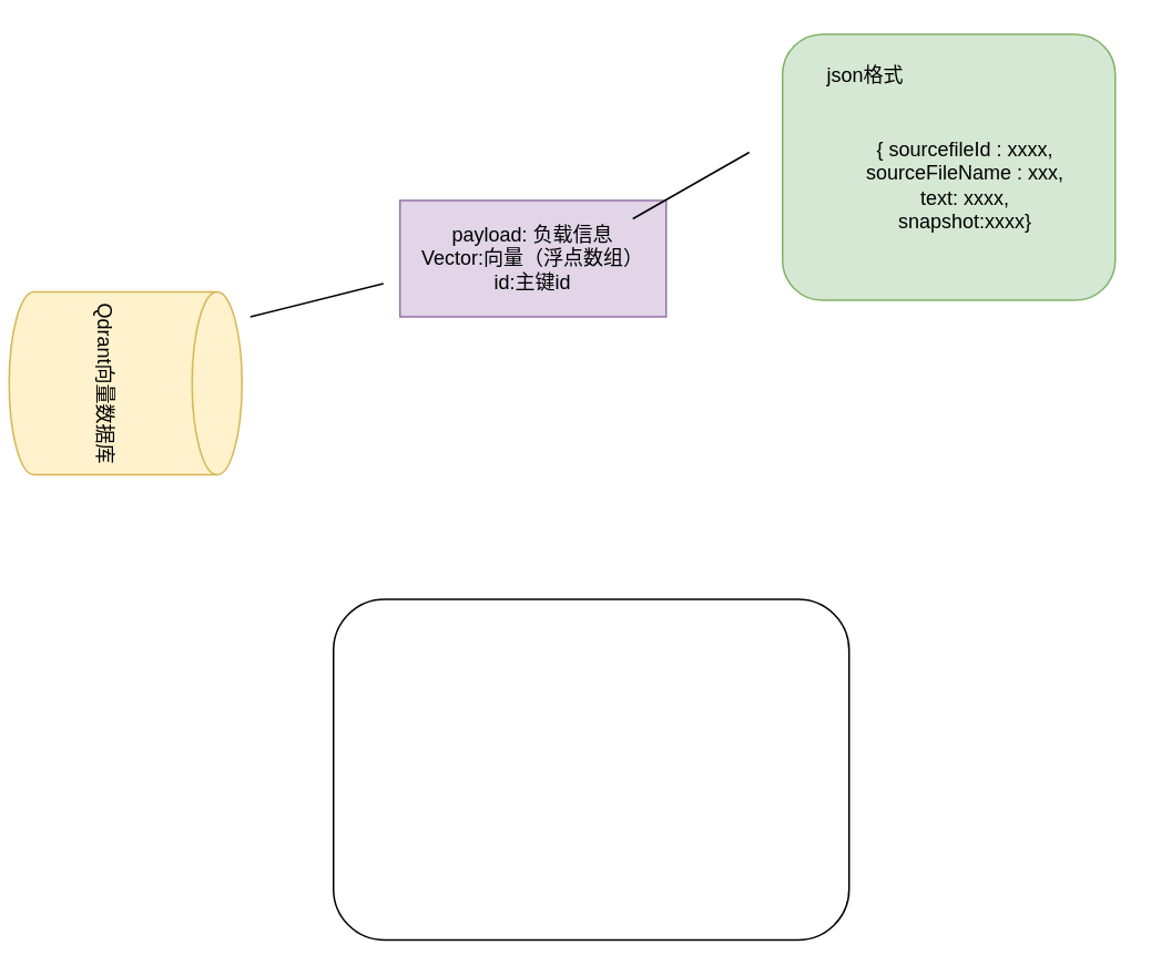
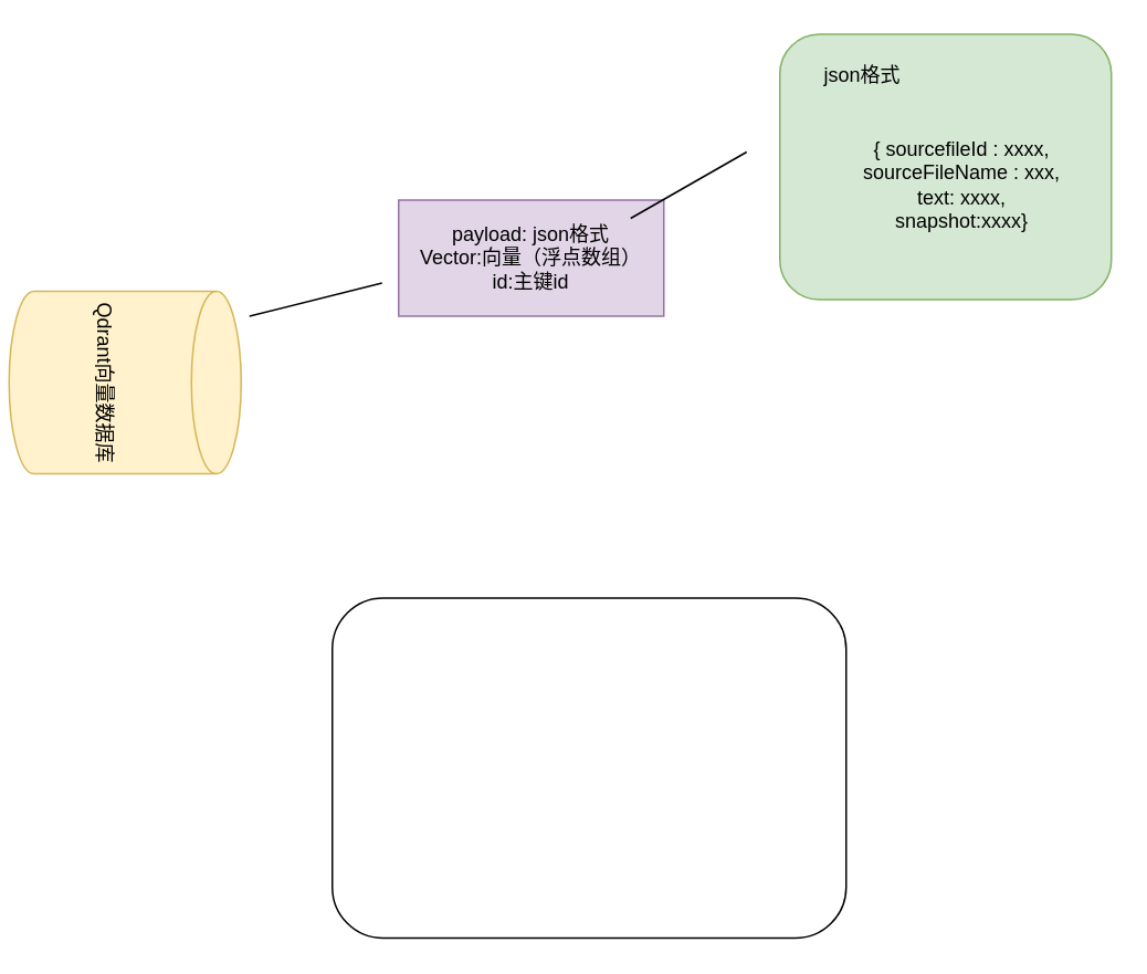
- <mxCell id="5" value="&lt;div&gt;&lt;br&gt;&lt;/div&gt;payload: 负载信息&lt;div&gt;Vector:向量（浮点数组）&lt;/div&gt;&lt;div&gt;id:主键id&lt;/div&gt;&lt;div&gt;&lt;br&gt;&lt;/div&gt;" style="rounded=0;whiteSpace=wrap;html=1;fillColor=#e1d5e7;strokeColor=#9673a6;" vertex="1" parent="1"><mxGeometry x="240" y="120" width="160" height="70" as="geometry" /></mxCell>
+ <mxCell id="5" value="&lt;div&gt;&lt;br&gt;&lt;/div&gt;payload: json格式&lt;div&gt;Vector:向量（浮点数组）&lt;/div&gt;&lt;div&gt;id:主键id&lt;/div&gt;&lt;div&gt;&lt;br&gt;&lt;/div&gt;" style="rounded=0;whiteSpace=wrap;html=1;fillColor=#e1d5e7;strokeColor=#9673a6;" vertex="1" parent="1"><mxGeometry x="240" y="120" width="160" height="70" as="geometry" /></mxCell>
